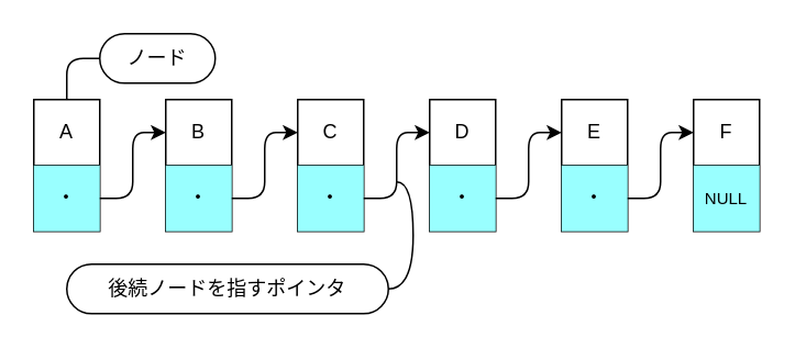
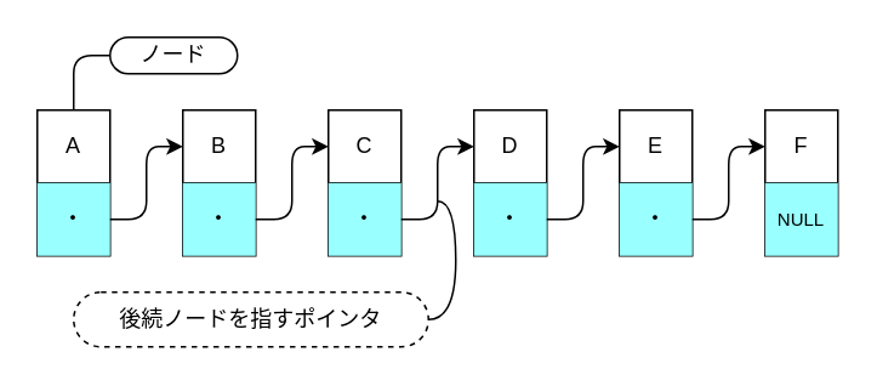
- <mxCell id="40" value="ノード" style="whiteSpace=wrap;html=1;rounded=1;arcSize=50;align=center;verticalAlign=middle;strokeWidth=1;autosize=1;spacing=4;treeFolding=1;treeMoving=1;newEdgeStyle={&quot;edgeStyle&quot;:&quot;entityRelationEdgeStyle&quot;,&quot;startArrow&quot;:&quot;none&quot;,&quot;endArrow&quot;:&quot;none&quot;,&quot;segment&quot;:10,&quot;curved&quot;:1,&quot;sourcePerimeterSpacing&quot;:0,&quot;targetPerimeterSpacing&quot;:0};labelBackgroundColor=none;strokeColor=#000000;fillColor=default;" parent="1" vertex="1"><mxGeometry x="60" y="20" width="70" height="30" as="geometry" /></mxCell>
+ <mxCell id="40" value="ノード" style="whiteSpace=wrap;html=1;rounded=1;arcSize=50;align=center;verticalAlign=middle;strokeWidth=1;autosize=1;spacing=4;treeFolding=1;treeMoving=1;newEdgeStyle={&quot;edgeStyle&quot;:&quot;entityRelationEdgeStyle&quot;,&quot;startArrow&quot;:&quot;none&quot;,&quot;endArrow&quot;:&quot;none&quot;,&quot;segment&quot;:10,&quot;curved&quot;:1,&quot;sourcePerimeterSpacing&quot;:0,&quot;targetPerimeterSpacing&quot;:0};labelBackgroundColor=none;strokeColor=#000000;fillColor=default;" parent="1" vertex="1"><mxGeometry x="60" y="20" width="70" height="20" as="geometry" /></mxCell>
- <mxCell id="38" value="後続ノードを指すポインタ" style="whiteSpace=wrap;html=1;rounded=1;arcSize=50;align=center;verticalAlign=middle;strokeWidth=1;autosize=1;spacing=4;treeFolding=1;treeMoving=1;newEdgeStyle={&quot;edgeStyle&quot;:&quot;entityRelationEdgeStyle&quot;,&quot;startArrow&quot;:&quot;none&quot;,&quot;endArrow&quot;:&quot;none&quot;,&quot;segment&quot;:10,&quot;curved&quot;:1,&quot;sourcePerimeterSpacing&quot;:0,&quot;targetPerimeterSpacing&quot;:0};labelBackgroundColor=none;strokeColor=#000000;fillColor=default;" parent="1" vertex="1"><mxGeometry x="40" y="160" width="195" height="30" as="geometry" /></mxCell>
+ <mxCell id="38" value="後続ノードを指すポインタ" style="whiteSpace=wrap;html=1;rounded=1;arcSize=50;align=center;verticalAlign=middle;strokeWidth=1;autosize=1;spacing=4;treeFolding=1;treeMoving=1;newEdgeStyle={&quot;edgeStyle&quot;:&quot;entityRelationEdgeStyle&quot;,&quot;startArrow&quot;:&quot;none&quot;,&quot;endArrow&quot;:&quot;none&quot;,&quot;segment&quot;:10,&quot;curved&quot;:1,&quot;sourcePerimeterSpacing&quot;:0,&quot;targetPerimeterSpacing&quot;:0};labelBackgroundColor=none;strokeColor=#000000;fillColor=default;dashed=1;" parent="1" vertex="1"><mxGeometry x="40" y="160" width="195" height="30" as="geometry" /></mxCell>
